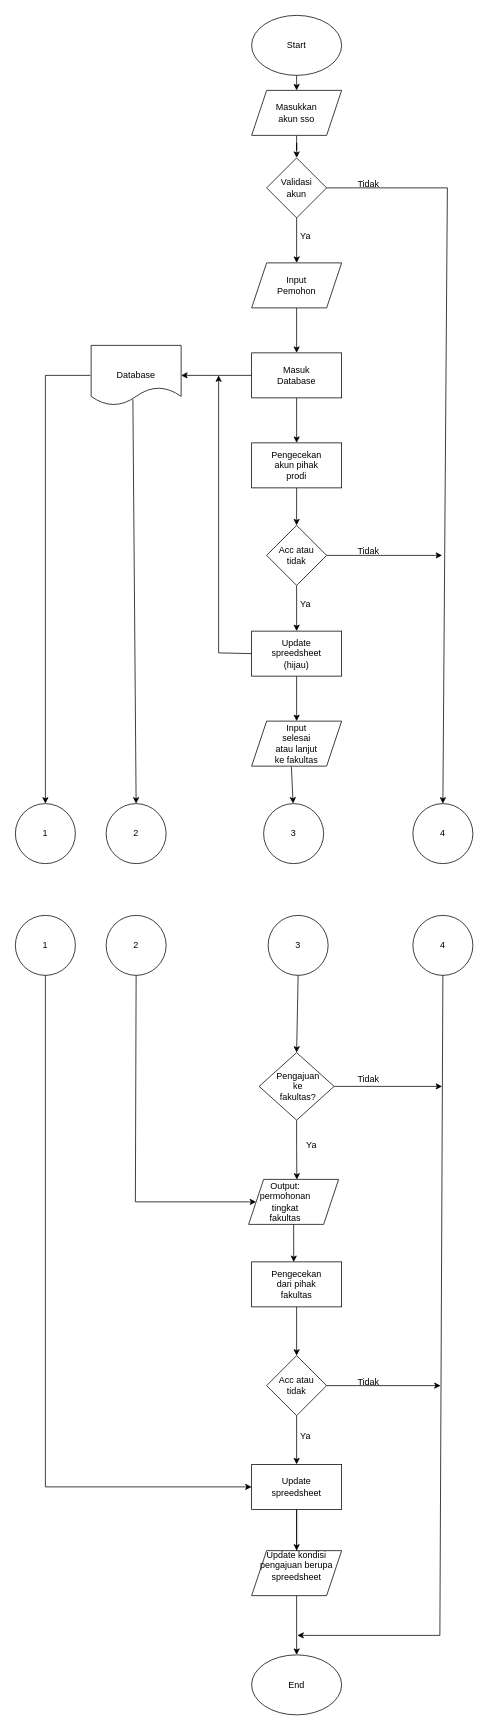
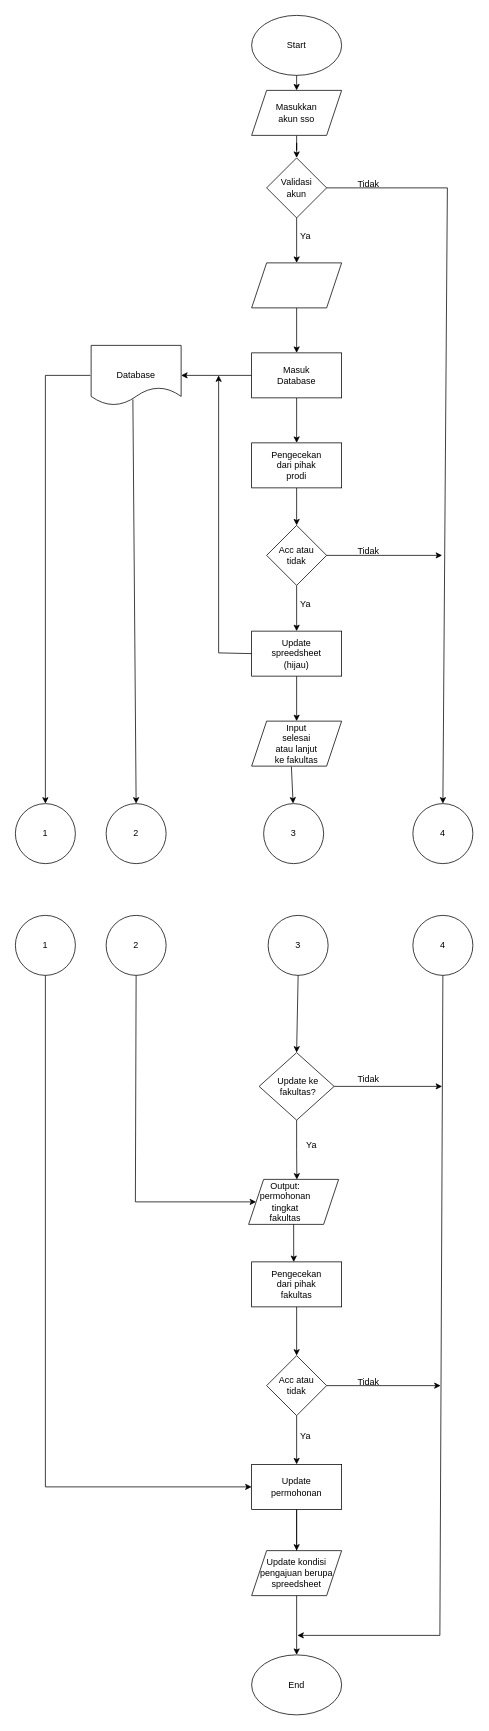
- <mxCell id="16" value="Input Pemohon" style="text;html=1;strokeColor=none;fillColor=none;align=center;verticalAlign=middle;whiteSpace=wrap;rounded=0;" parent="1" vertex="1"><mxGeometry x="365" y="365" width="60" height="30" as="geometry" /></mxCell>
- <mxCell id="25" value="Pengecekan akun pihak prodi" style="text;html=1;strokeColor=none;fillColor=none;align=center;verticalAlign=middle;whiteSpace=wrap;rounded=0;" parent="1" vertex="1"><mxGeometry x="365" y="605" width="60" height="30" as="geometry" /></mxCell>
+ <mxCell id="25" value="Pengecekan dari pihak prodi" style="text;html=1;strokeColor=none;fillColor=none;align=center;verticalAlign=middle;whiteSpace=wrap;rounded=0;" parent="1" vertex="1"><mxGeometry x="365" y="605" width="60" height="30" as="geometry" /></mxCell>
- <mxCell id="56" value="Pengajuan ke fakultas?" style="text;html=1;strokeColor=none;fillColor=none;align=center;verticalAlign=middle;whiteSpace=wrap;rounded=0;" parent="1" vertex="1"><mxGeometry x="367" y="1433" width="60" height="30" as="geometry" /></mxCell>
+ <mxCell id="56" value="Update ke fakultas?" style="text;html=1;strokeColor=none;fillColor=none;align=center;verticalAlign=middle;whiteSpace=wrap;rounded=0;" parent="1" vertex="1"><mxGeometry x="367" y="1433" width="60" height="30" as="geometry" /></mxCell>
- <mxCell id="52" value="Update spreedsheet" style="text;html=1;strokeColor=none;fillColor=none;align=center;verticalAlign=middle;whiteSpace=wrap;rounded=0;" parent="1" vertex="1"><mxGeometry x="365" y="1967" width="60" height="30" as="geometry" /></mxCell>
+ <mxCell id="52" value="Update permohonan" style="text;html=1;strokeColor=none;fillColor=none;align=center;verticalAlign=middle;whiteSpace=wrap;rounded=0;" parent="1" vertex="1"><mxGeometry x="365" y="1967" width="60" height="30" as="geometry" /></mxCell>
- <mxCell id="59" value="Update kondisi pengajuan berupa spreedsheet" style="text;html=1;strokeColor=none;fillColor=none;align=center;verticalAlign=middle;whiteSpace=wrap;rounded=0;" parent="1" vertex="1"><mxGeometry x="340" y="2072" width="110" height="30" as="geometry" /></mxCell>
+ <mxCell id="59" value="Update kondisi pengajuan berupa spreedsheet" style="text;html=1;strokeColor=none;fillColor=none;align=center;verticalAlign=middle;whiteSpace=wrap;rounded=0;" parent="1" vertex="1"><mxGeometry x="340" y="2082" width="110" height="30" as="geometry" /></mxCell>
